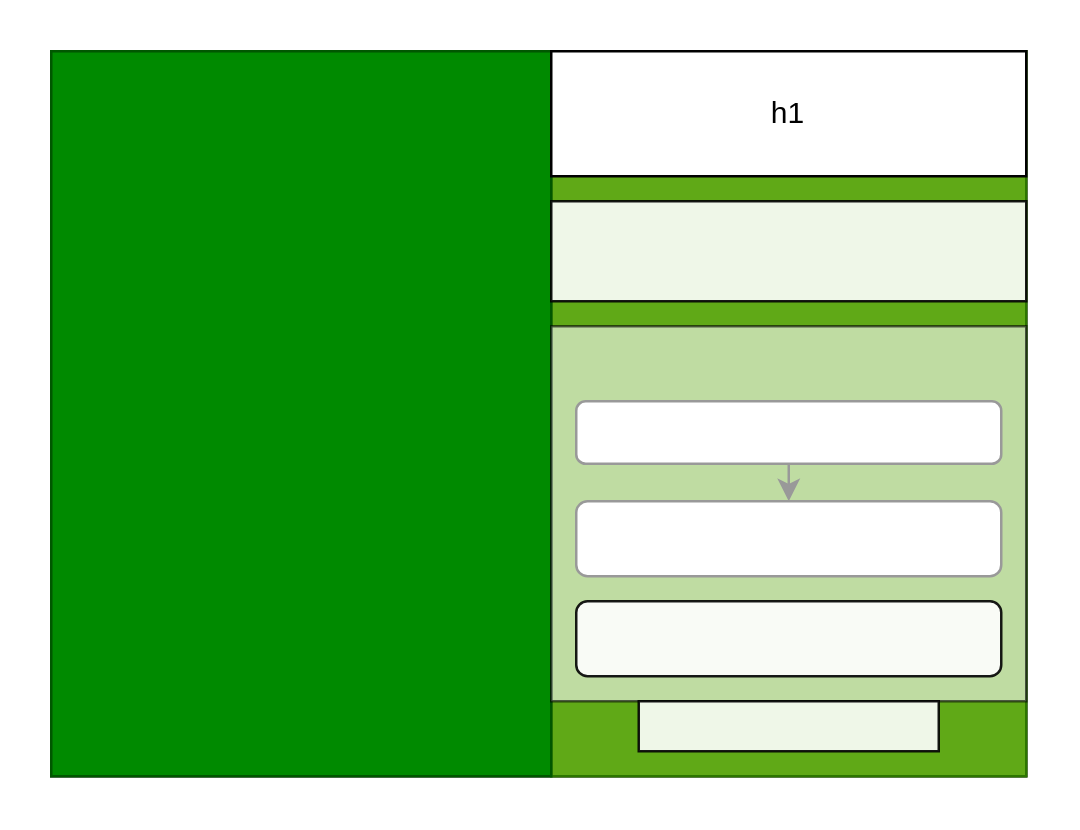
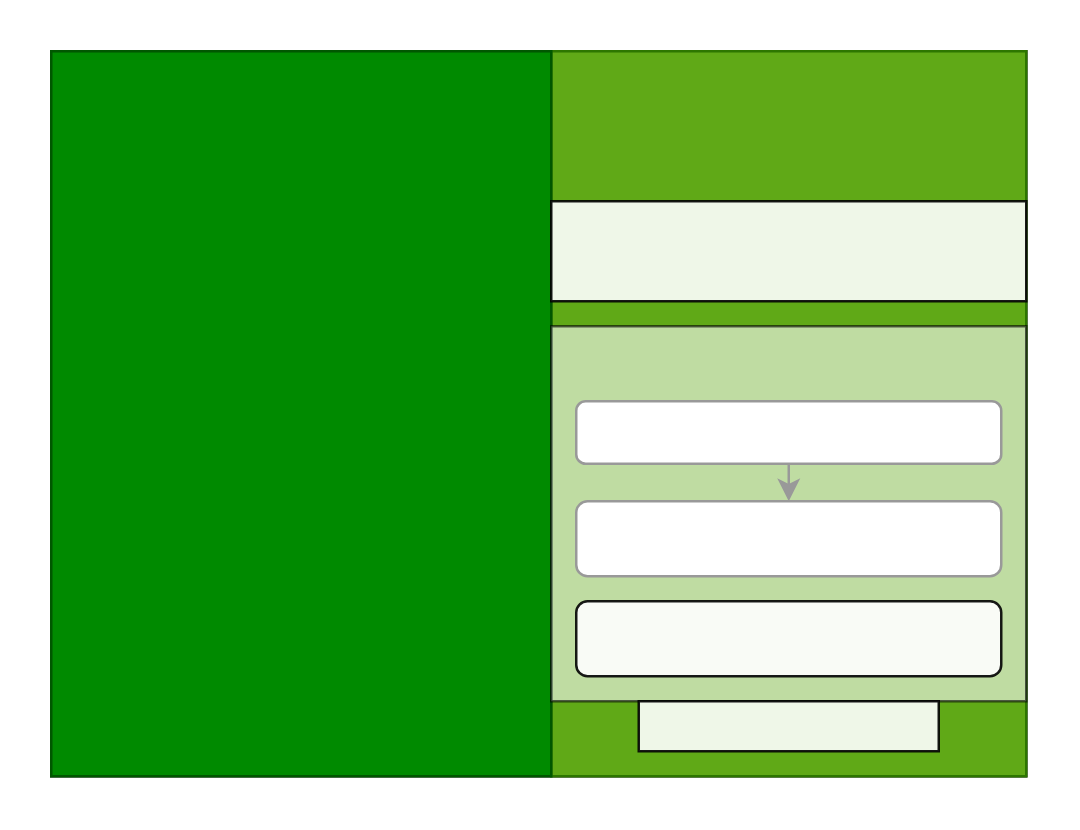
- <mxCell id="8" value="h1" style="rounded=0;whiteSpace=wrap;html=1;" vertex="1" parent="1"><mxGeometry x="220" y="20" width="190" height="50" as="geometry" /></mxCell>
